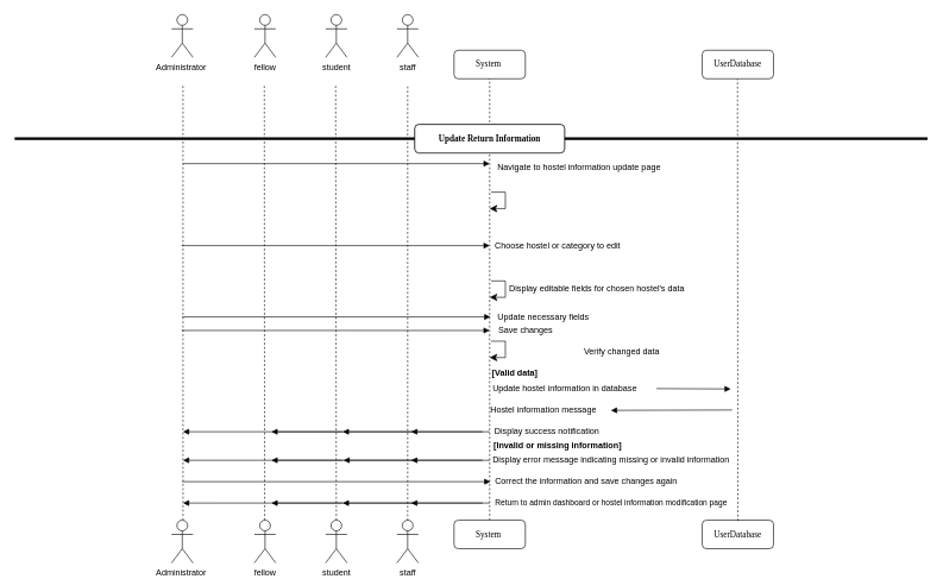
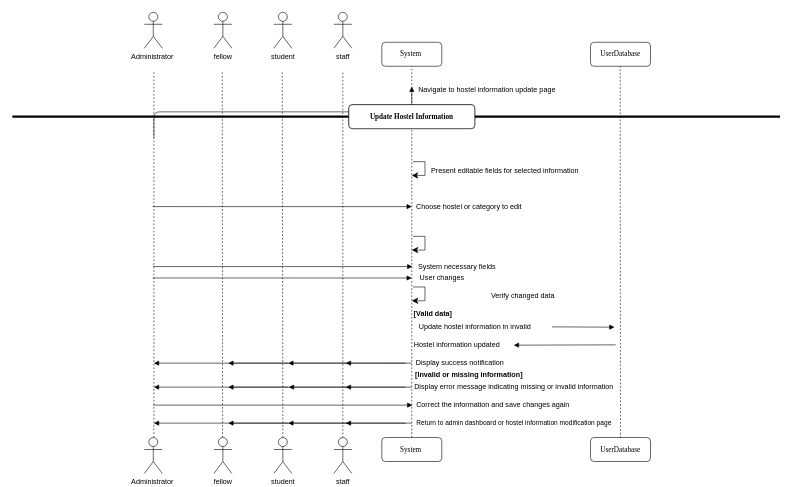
- <mxCell id="30" value="&lt;b&gt;Update Return Information&lt;/b&gt;" style="shape=umlLifeline;perimeter=lifelinePerimeter;whiteSpace=wrap;html=1;container=1;collapsible=0;recursiveResize=0;outlineConnect=0;rounded=1;shadow=0;comic=0;labelBackgroundColor=none;strokeWidth=1;fontFamily=Verdana;fontSize=12;align=center;" vertex="1" parent="1"><mxGeometry x="581" y="174" width="210" height="40" as="geometry" /></mxCell>
+ <mxCell id="30" value="&lt;b&gt;Update Hostel Information&lt;/b&gt;" style="shape=umlLifeline;perimeter=lifelinePerimeter;whiteSpace=wrap;html=1;container=1;collapsible=0;recursiveResize=0;outlineConnect=0;rounded=1;shadow=0;comic=0;labelBackgroundColor=none;strokeWidth=1;fontFamily=Verdana;fontSize=12;align=center;" vertex="1" parent="1"><mxGeometry x="581" y="174" width="210" height="40" as="geometry" /></mxCell>
- <mxCell id="13" value="Navigate to hostel information update page" style="text;html=1;align=center;verticalAlign=middle;resizable=0;points=[];autosize=1;strokeColor=none;fillColor=none;" vertex="1" parent="1"><mxGeometry x="686" y="219" width="250" height="30" as="geometry" /></mxCell>
+ <mxCell id="13" value="Navigate to hostel information update page" style="text;html=1;align=center;verticalAlign=middle;resizable=0;points=[];autosize=1;strokeColor=none;fillColor=none;" vertex="1" parent="1"><mxGeometry x="686" y="134" width="250" height="30" as="geometry" /></mxCell>
+ <mxCell id="14" value="Present editable fields for selected information" style="text;html=1;align=center;verticalAlign=middle;resizable=0;points=[];autosize=1;strokeColor=none;fillColor=none;" vertex="1" parent="1"><mxGeometry x="706" y="269" width="270" height="30" as="geometry" /></mxCell>
- <mxCell id="32" value="Display editable fields for chosen hostel's data" style="text;html=1;align=center;verticalAlign=middle;resizable=0;points=[];autosize=1;strokeColor=none;fillColor=none;" vertex="1" parent="1"><mxGeometry x="701" y="390" width="270" height="30" as="geometry" /></mxCell>
- <mxCell id="16" value="Update necessary fields" style="text;html=1;align=center;verticalAlign=middle;resizable=0;points=[];autosize=1;strokeColor=none;fillColor=none;" vertex="1" parent="1"><mxGeometry x="686" y="429" width="150" height="30" as="geometry" /></mxCell>
+ <mxCell id="16" value="System necessary fields" style="text;html=1;align=center;verticalAlign=middle;resizable=0;points=[];autosize=1;strokeColor=none;fillColor=none;" vertex="1" parent="1"><mxGeometry x="686" y="429" width="150" height="30" as="geometry" /></mxCell>
- <mxCell id="33" value="Save changes" style="text;html=1;align=center;verticalAlign=middle;resizable=0;points=[];autosize=1;strokeColor=none;fillColor=none;" vertex="1" parent="1"><mxGeometry x="686" y="448" width="100" height="30" as="geometry" /></mxCell>
+ <mxCell id="33" value="User changes" style="text;html=1;align=center;verticalAlign=middle;resizable=0;points=[];autosize=1;strokeColor=none;fillColor=none;" vertex="1" parent="1"><mxGeometry x="686" y="448" width="100" height="30" as="geometry" /></mxCell>
- <mxCell id="27" value="Update hostel information in database" style="text;html=1;align=center;verticalAlign=middle;resizable=0;points=[];autosize=1;strokeColor=none;fillColor=none;" vertex="1" parent="1"><mxGeometry x="676" y="530" width="230" height="30" as="geometry" /></mxCell>
+ <mxCell id="27" value="Update hostel information in invalid" style="text;html=1;align=center;verticalAlign=middle;resizable=0;points=[];autosize=1;strokeColor=none;fillColor=none;" vertex="1" parent="1"><mxGeometry x="676" y="530" width="230" height="30" as="geometry" /></mxCell>
- <mxCell id="17" value="Hostel information message" style="text;html=1;align=center;verticalAlign=middle;resizable=0;points=[];autosize=1;strokeColor=none;fillColor=none;" vertex="1" parent="1"><mxGeometry x="676" y="560" width="170" height="30" as="geometry" /></mxCell>
+ <mxCell id="17" value="Hostel information updated" style="text;html=1;align=center;verticalAlign=middle;resizable=0;points=[];autosize=1;strokeColor=none;fillColor=none;" vertex="1" parent="1"><mxGeometry x="676" y="560" width="170" height="30" as="geometry" /></mxCell>
